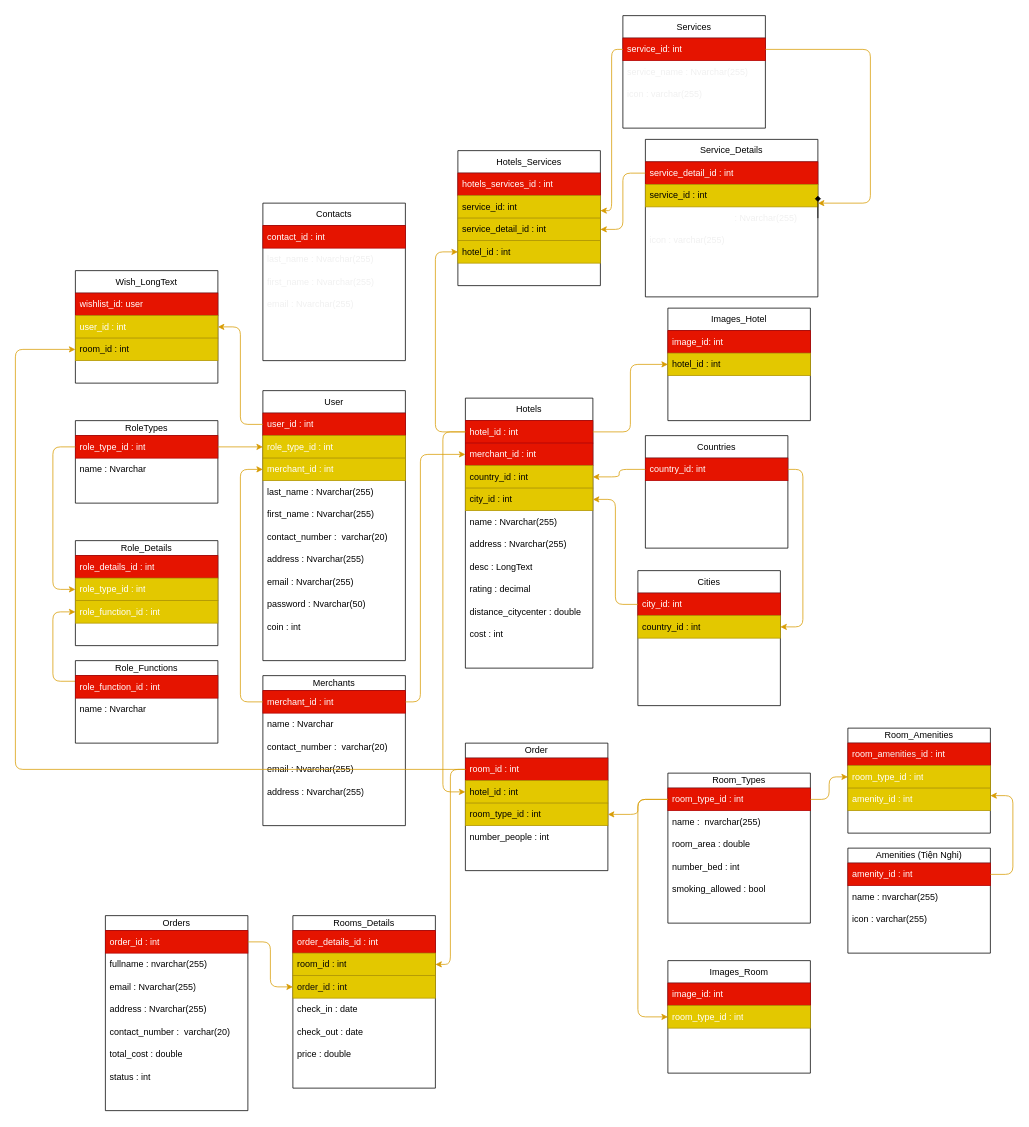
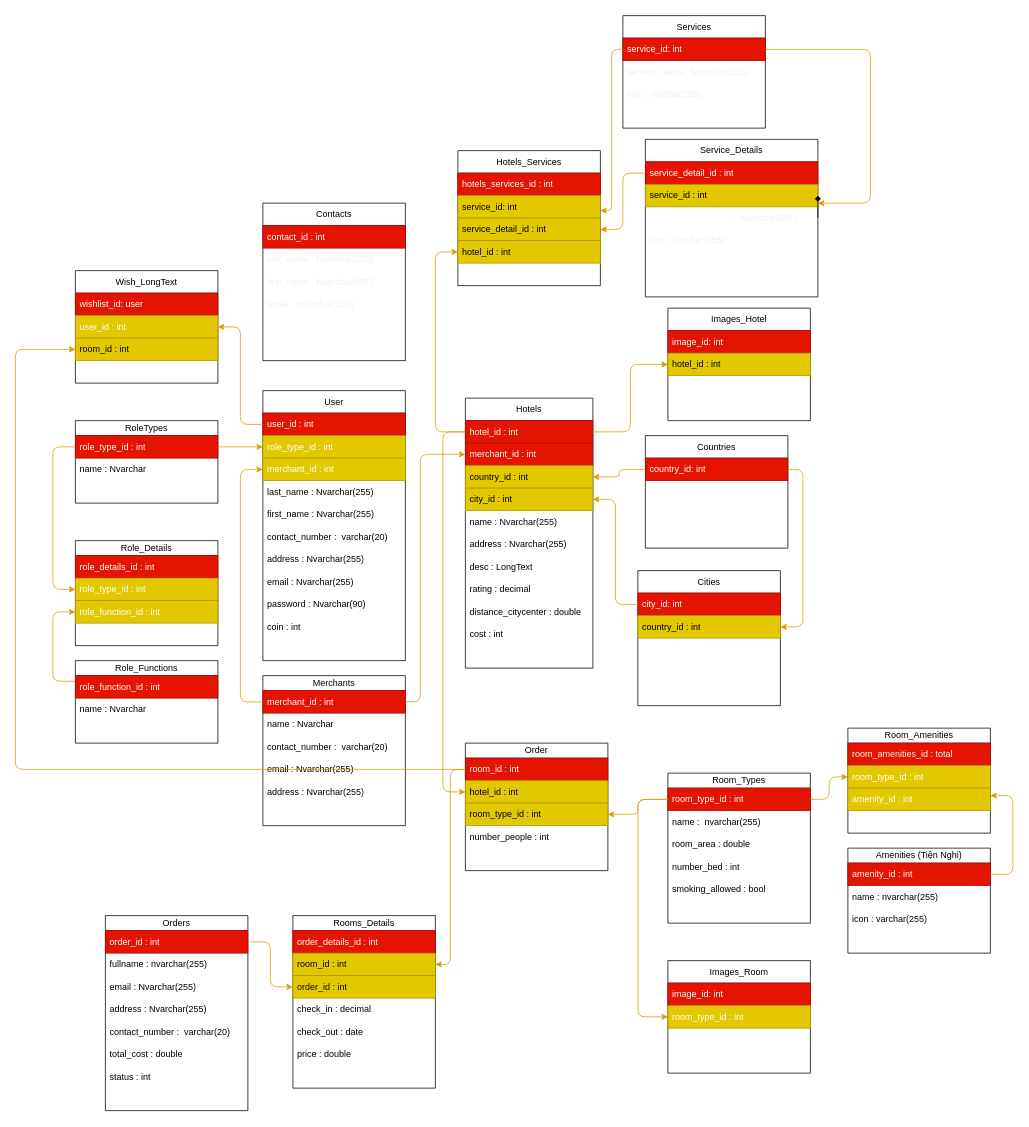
- <mxCell id="11" value="password : Nvarchar(50)" style="text;strokeColor=none;fillColor=none;align=left;verticalAlign=middle;spacingLeft=4;spacingRight=4;overflow=hidden;points=[[0,0.5],[1,0.5]];portConstraint=eastwest;rotatable=0;whiteSpace=wrap;html=1;" parent="2" vertex="1"><mxGeometry y="270" width="190" height="30" as="geometry" /></mxCell>
+ <mxCell id="11" value="password : Nvarchar(90)" style="text;strokeColor=none;fillColor=none;align=left;verticalAlign=middle;spacingLeft=4;spacingRight=4;overflow=hidden;points=[[0,0.5],[1,0.5]];portConstraint=eastwest;rotatable=0;whiteSpace=wrap;html=1;" parent="2" vertex="1"><mxGeometry y="270" width="190" height="30" as="geometry" /></mxCell>
- <mxCell id="118" value="room_a&lt;span style=&quot;color: rgb(240, 240, 240); text-align: center;&quot;&gt;menities&lt;/span&gt;_id : int" style="text;strokeColor=#B20000;fillColor=#e51400;align=left;verticalAlign=middle;spacingLeft=4;spacingRight=4;overflow=hidden;points=[[0,0.5],[1,0.5]];portConstraint=eastwest;rotatable=0;whiteSpace=wrap;html=1;fontColor=#ffffff;" parent="117" vertex="1"><mxGeometry y="20" width="190" height="30" as="geometry" /></mxCell>
+ <mxCell id="118" value="room_a&lt;span style=&quot;color: rgb(240, 240, 240); text-align: center;&quot;&gt;menities&lt;/span&gt;_id : total" style="text;strokeColor=#B20000;fillColor=#e51400;align=left;verticalAlign=middle;spacingLeft=4;spacingRight=4;overflow=hidden;points=[[0,0.5],[1,0.5]];portConstraint=eastwest;rotatable=0;whiteSpace=wrap;html=1;fontColor=#ffffff;" parent="117" vertex="1"><mxGeometry y="20" width="190" height="30" as="geometry" /></mxCell>
- <mxCell id="152" value="check_in : date" style="text;strokeColor=none;fillColor=none;align=left;verticalAlign=middle;spacingLeft=4;spacingRight=4;overflow=hidden;points=[[0,0.5],[1,0.5]];portConstraint=eastwest;rotatable=0;whiteSpace=wrap;html=1;" parent="148" vertex="1"><mxGeometry y="110" width="190" height="30" as="geometry" /></mxCell>
+ <mxCell id="152" value="check_in : decimal" style="text;strokeColor=none;fillColor=none;align=left;verticalAlign=middle;spacingLeft=4;spacingRight=4;overflow=hidden;points=[[0,0.5],[1,0.5]];portConstraint=eastwest;rotatable=0;whiteSpace=wrap;html=1;" parent="148" vertex="1"><mxGeometry y="110" width="190" height="30" as="geometry" /></mxCell>
